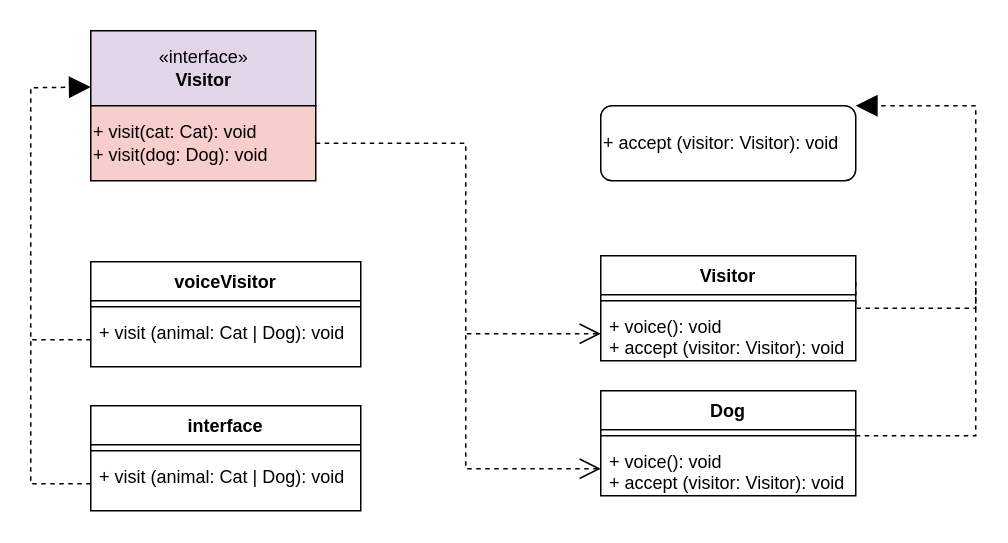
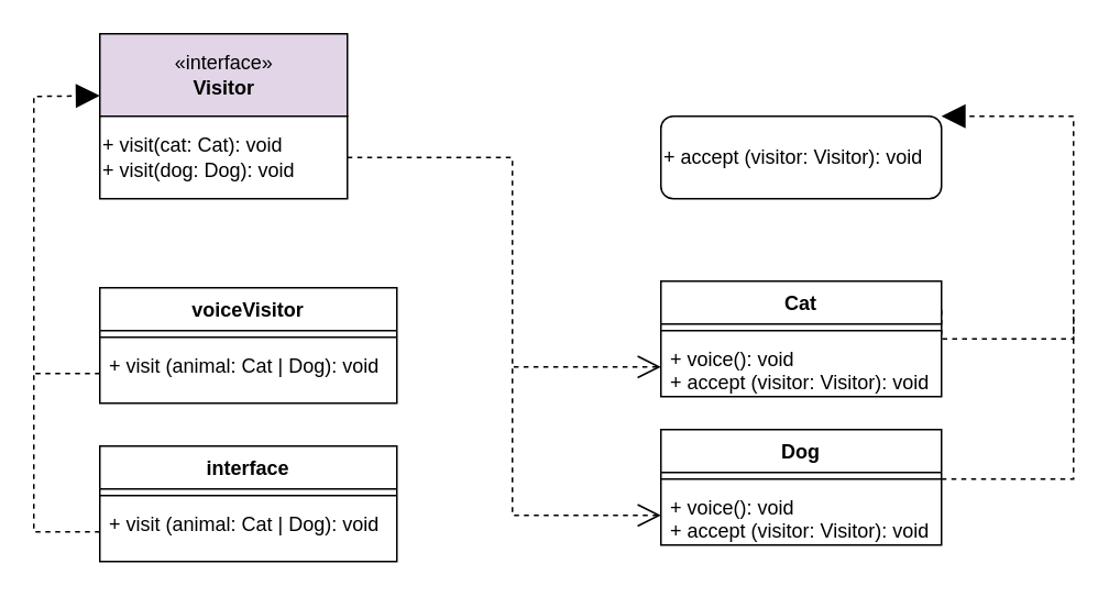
- <mxCell id="4" value="+ visit(cat: Cat): void&lt;br&gt;+ visit(dog: Dog): void" style="html=1;align=left;fillColor=#f8cecc;" vertex="1" parent="2"><mxGeometry y="50" width="150" height="50" as="geometry" /></mxCell>
+ <mxCell id="4" value="+ visit(cat: Cat): void&lt;br&gt;+ visit(dog: Dog): void" style="html=1;align=left;" vertex="1" parent="2"><mxGeometry y="50" width="150" height="50" as="geometry" /></mxCell>
- <mxCell id="8" value="Visitor" style="swimlane;fontStyle=1;align=center;verticalAlign=top;childLayout=stackLayout;horizontal=1;startSize=26;horizontalStack=0;resizeParent=1;resizeParentMax=0;resizeLast=0;collapsible=1;marginBottom=0;" vertex="1" parent="1"><mxGeometry x="400" y="170" width="170" height="70" as="geometry" /></mxCell>
+ <mxCell id="8" value="Cat" style="swimlane;fontStyle=1;align=center;verticalAlign=top;childLayout=stackLayout;horizontal=1;startSize=26;horizontalStack=0;resizeParent=1;resizeParentMax=0;resizeLast=0;collapsible=1;marginBottom=0;" vertex="1" parent="1"><mxGeometry x="400" y="170" width="170" height="70" as="geometry" /></mxCell>
